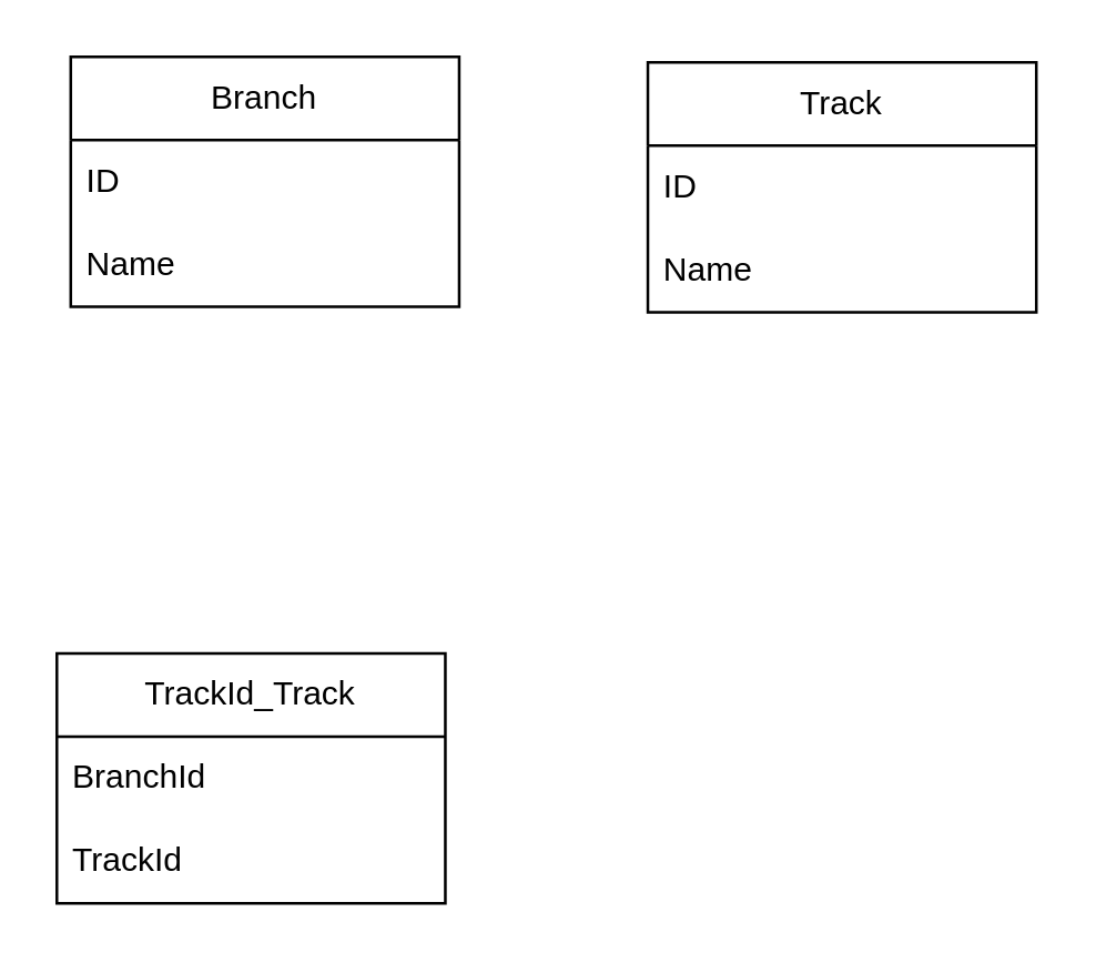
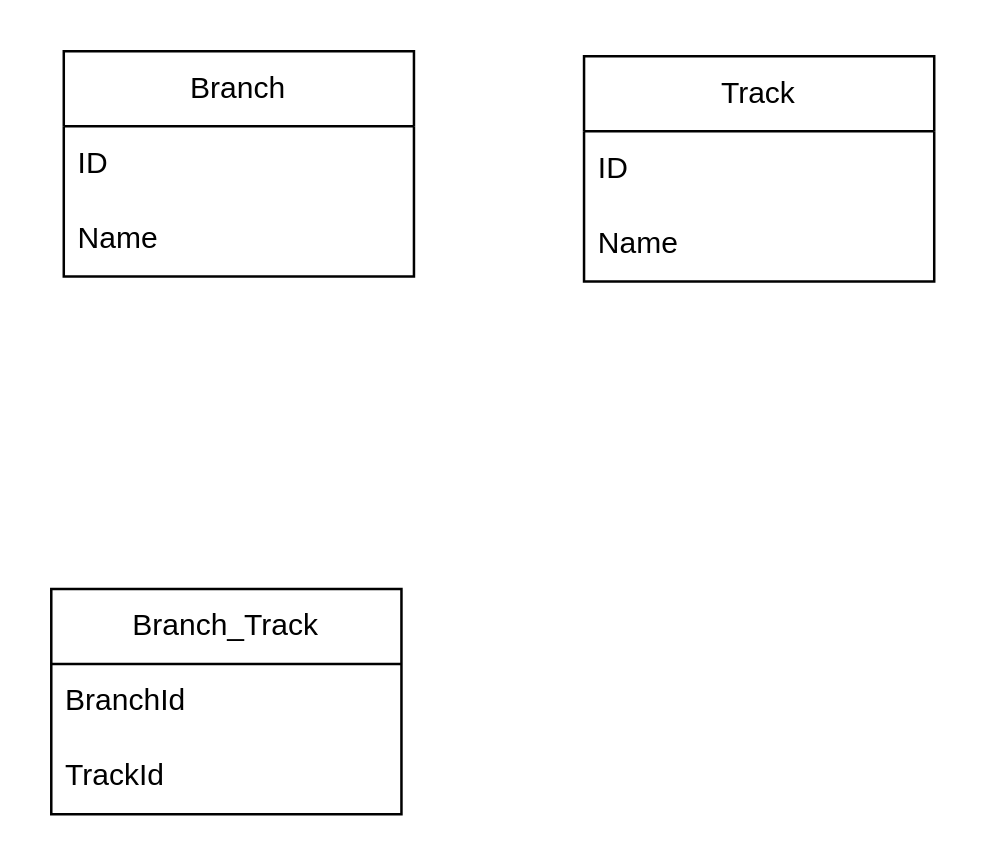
- <mxCell id="8" value="TrackId_Track" style="swimlane;fontStyle=0;childLayout=stackLayout;horizontal=1;startSize=30;horizontalStack=0;resizeParent=1;resizeParentMax=0;resizeLast=0;collapsible=1;marginBottom=0;whiteSpace=wrap;html=1;fillColor=default;gradientColor=none;" vertex="1" parent="1"><mxGeometry x="20" y="235" width="140" height="90" as="geometry" /></mxCell>
+ <mxCell id="8" value="Branch_Track" style="swimlane;fontStyle=0;childLayout=stackLayout;horizontal=1;startSize=30;horizontalStack=0;resizeParent=1;resizeParentMax=0;resizeLast=0;collapsible=1;marginBottom=0;whiteSpace=wrap;html=1;fillColor=default;gradientColor=none;" vertex="1" parent="1"><mxGeometry x="20" y="235" width="140" height="90" as="geometry" /></mxCell>
